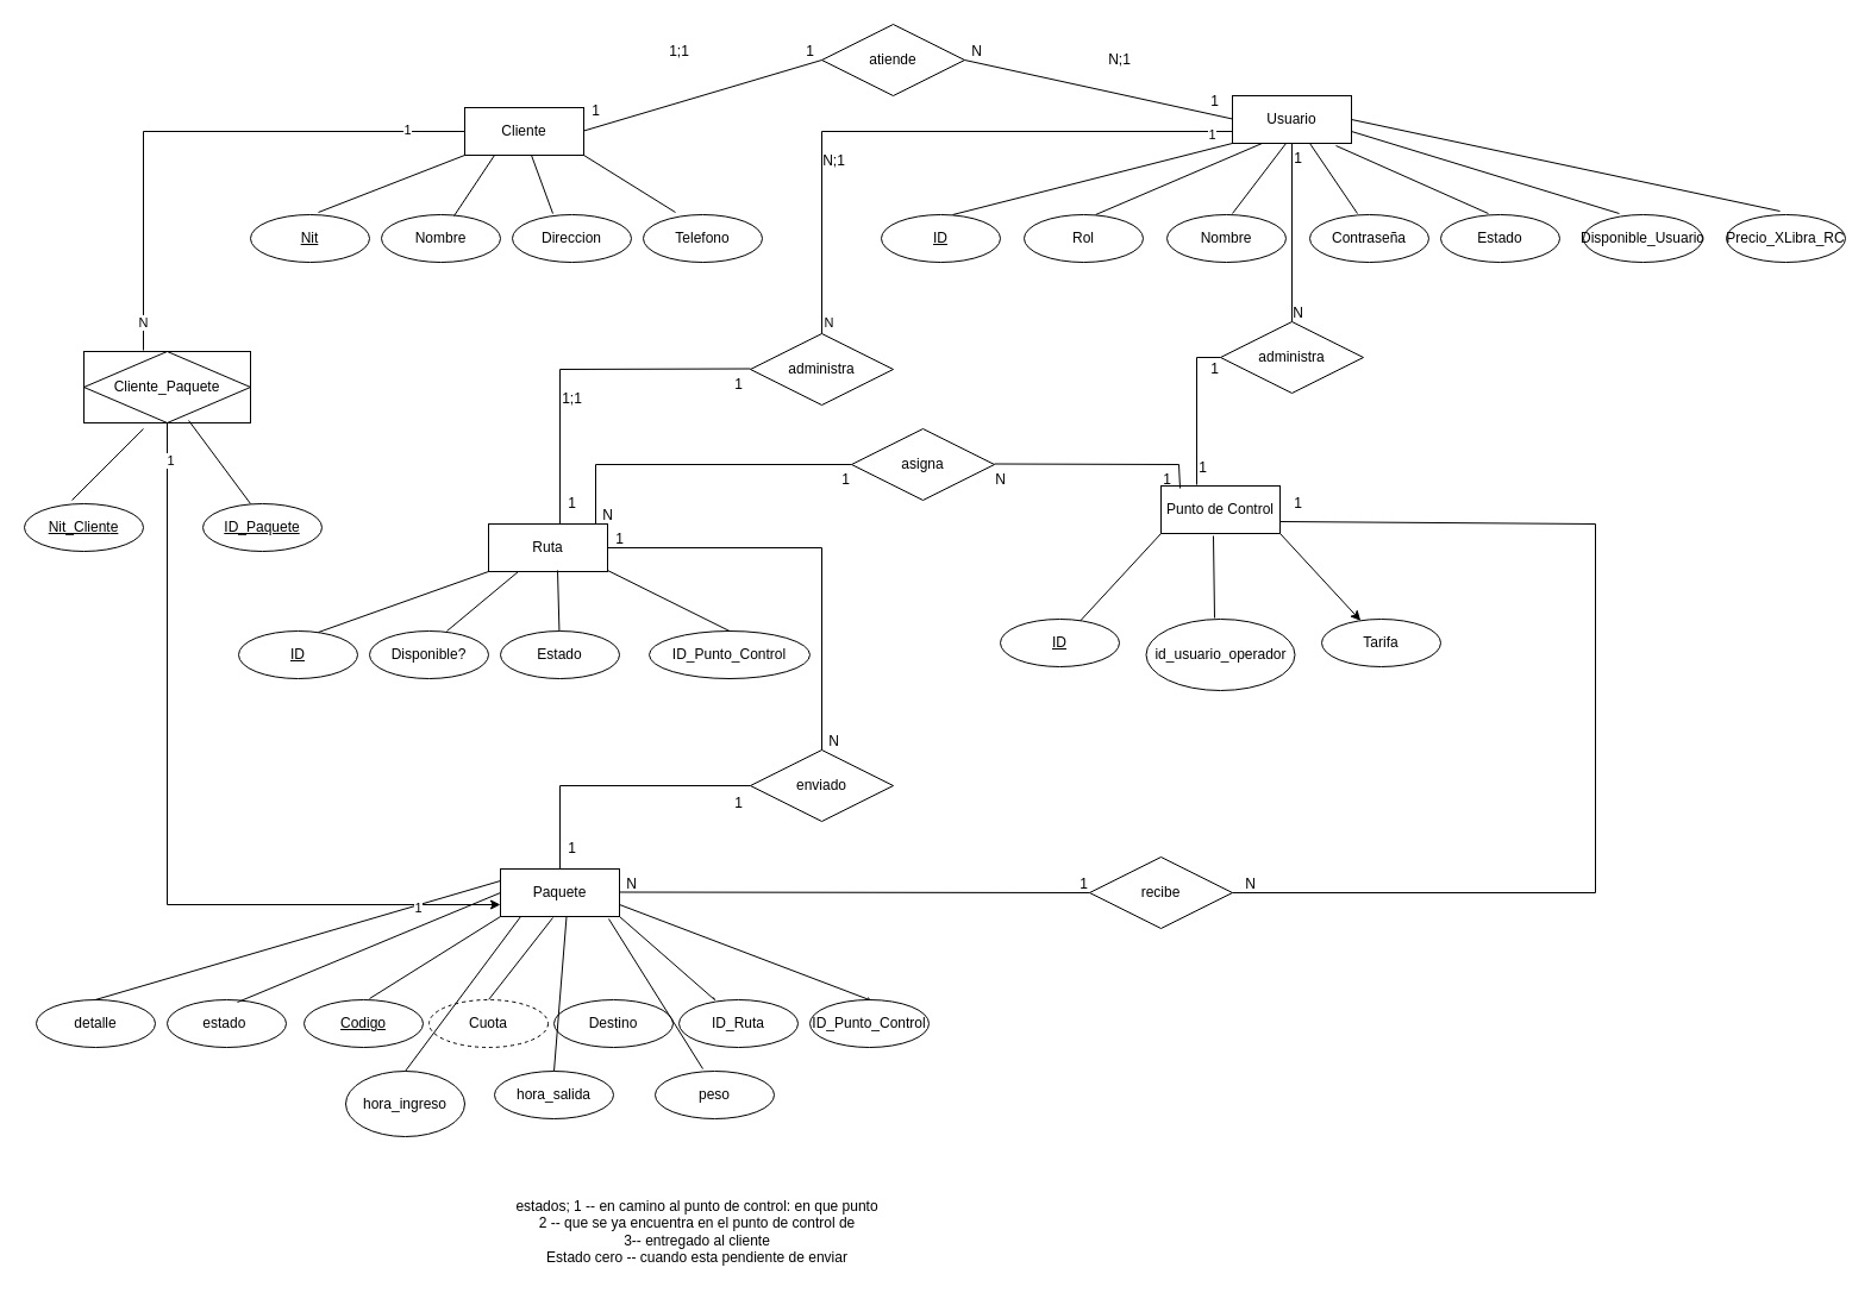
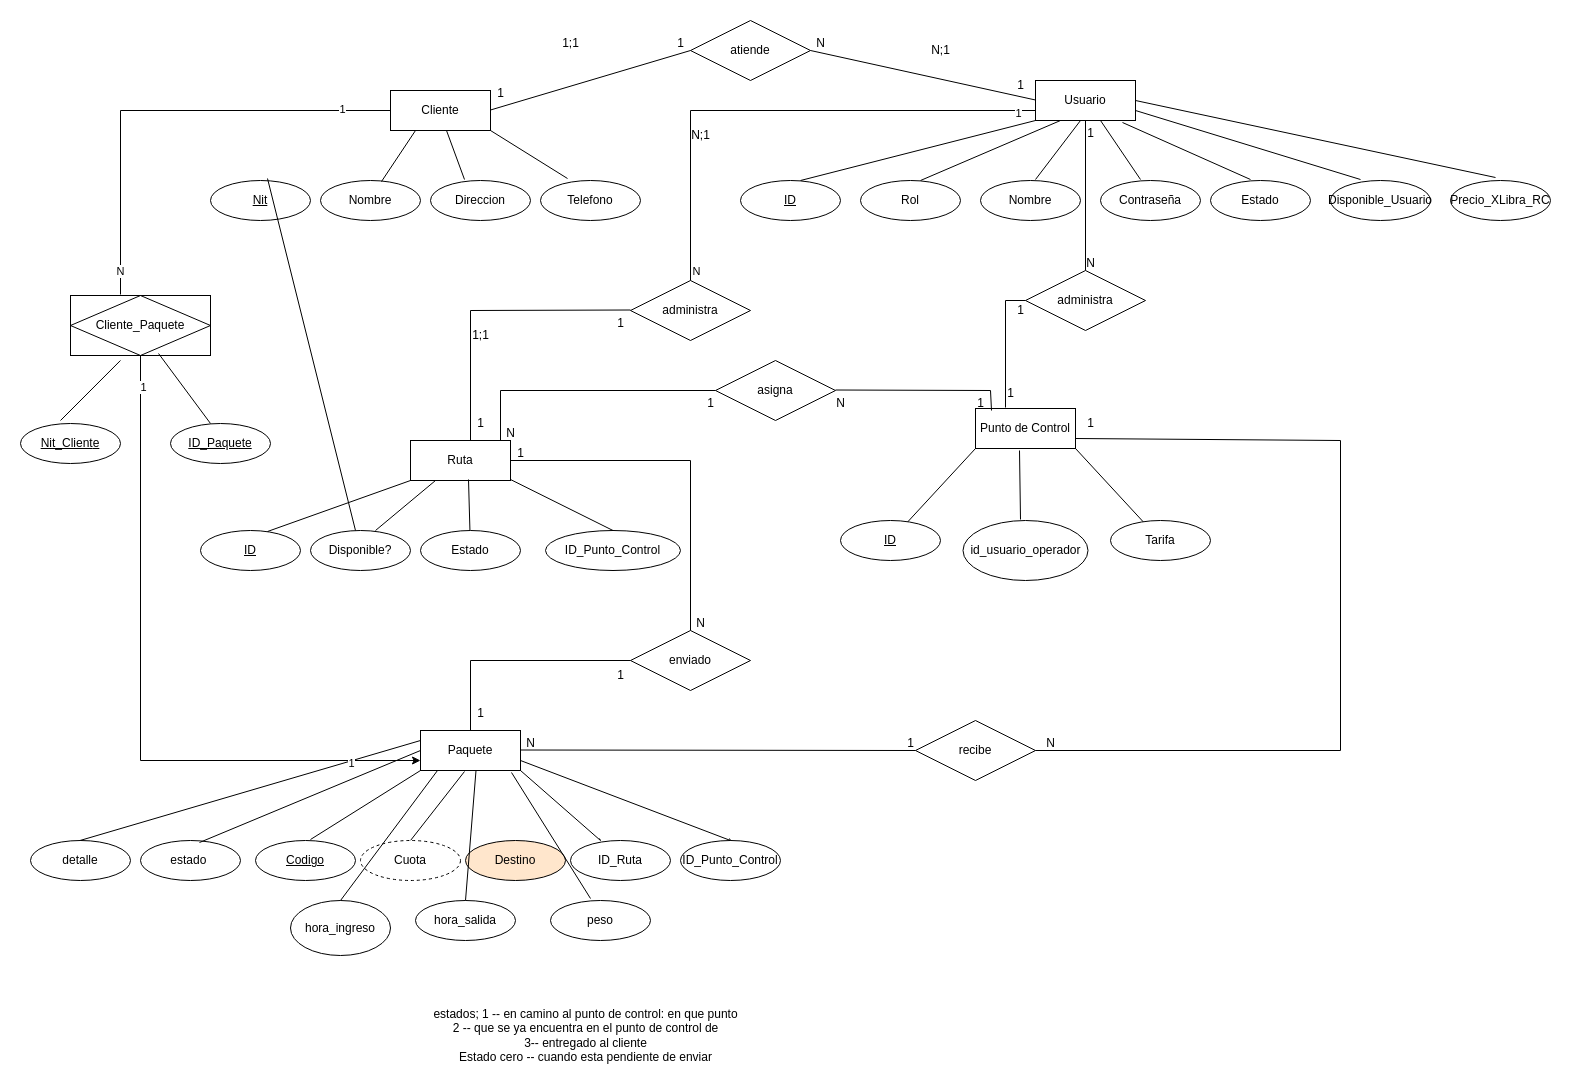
- <mxCell id="33" value="" style="endArrow=none;html=1;rounded=0;entryX=0;entryY=1;entryDx=0;entryDy=0;exitX=0.57;exitY=-0.05;exitDx=0;exitDy=0;exitPerimeter=0;" parent="1" source="5" target="2" edge="1"><mxGeometry relative="1" as="geometry"><mxPoint x="260" y="159" as="sourcePoint" /><mxPoint x="420" y="159" as="targetPoint" /></mxGeometry></mxCell>
+ <mxCell id="33" value="" style="endArrow=none;html=1;rounded=0;exitX=0.57;exitY=-0.05;exitDx=0;exitDy=0;exitPerimeter=0;" parent="1" source="5" target="101" edge="1"><mxGeometry relative="1" as="geometry"><mxPoint x="260" y="159" as="sourcePoint" /><mxPoint x="420" y="159" as="targetPoint" /></mxGeometry></mxCell>
- <mxCell id="59" value="" style="endArrow=classic;html=1;rounded=0;exitX=1;exitY=1;exitDx=0;exitDy=0;" parent="1" source="9" edge="1" target="16"><mxGeometry relative="1" as="geometry"><mxPoint x="1100" y="519" as="sourcePoint" /><mxPoint x="1260" y="519" as="targetPoint" /></mxGeometry></mxCell>
+ <mxCell id="59" value="" style="endArrow=none;html=1;rounded=0;exitX=1;exitY=1;exitDx=0;exitDy=0;" parent="1" source="9" edge="1" target="16"><mxGeometry relative="1" as="geometry"><mxPoint x="1100" y="519" as="sourcePoint" /><mxPoint x="1260" y="519" as="targetPoint" /></mxGeometry></mxCell>
- <mxCell id="19" value="Destino" style="ellipse;whiteSpace=wrap;html=1;align=center;" parent="1" vertex="1"><mxGeometry x="465" y="840" width="100" height="40" as="geometry" /></mxCell>
+ <mxCell id="19" value="Destino" style="ellipse;whiteSpace=wrap;html=1;align=center;fillColor=#ffe6cc;" parent="1" vertex="1"><mxGeometry x="465" y="840" width="100" height="40" as="geometry" /></mxCell>
